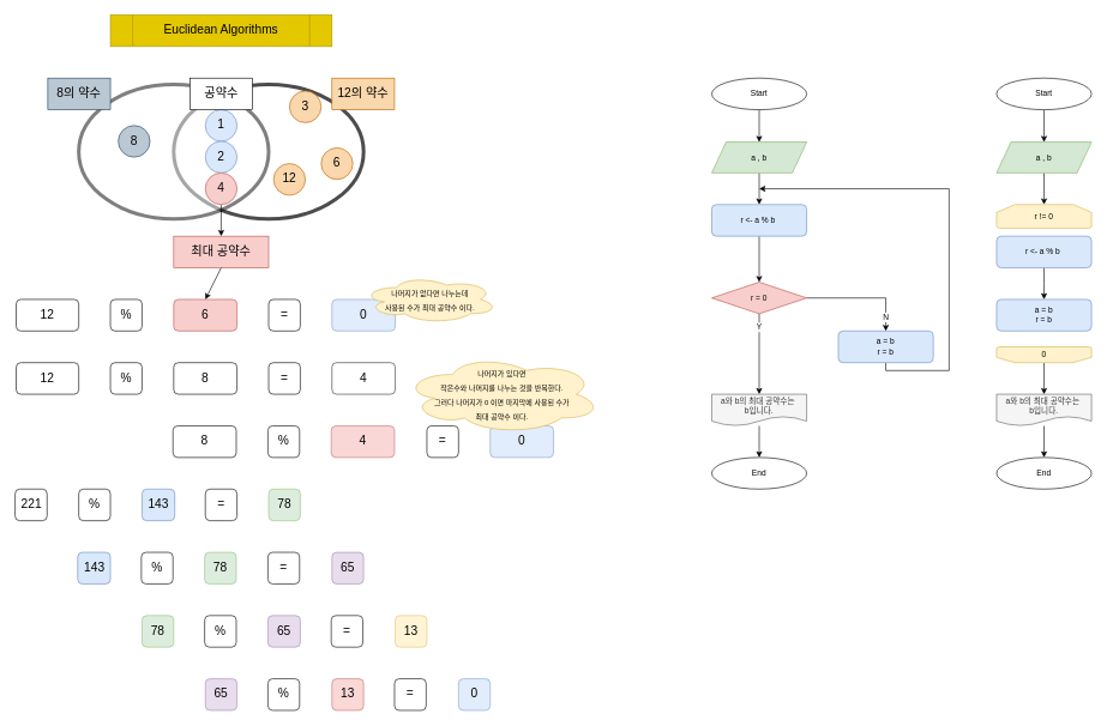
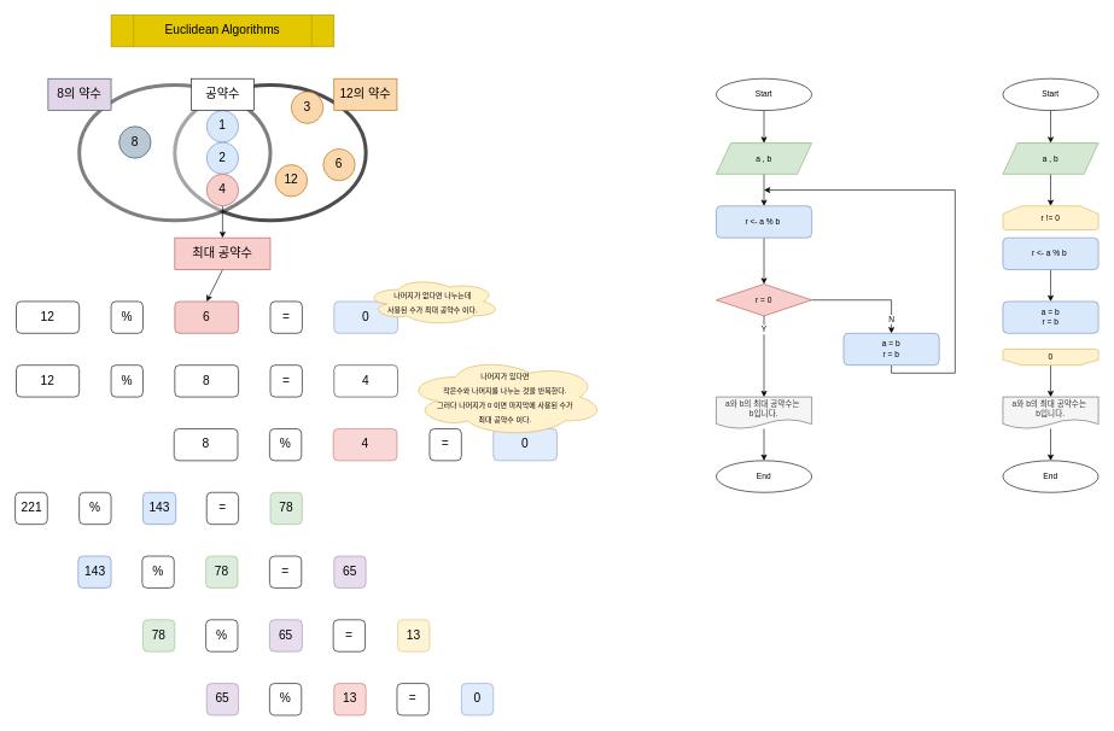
- <mxCell id="13" value="8의 약수" style="rounded=0;whiteSpace=wrap;html=1;fontSize=17;fillColor=#bac8d3;strokeColor=#23445d;" vertex="1" parent="1"><mxGeometry x="66" y="108" width="87" height="44" as="geometry" /></mxCell>
+ <mxCell id="13" value="8의 약수" style="rounded=0;whiteSpace=wrap;html=1;fontSize=17;fillColor=#e1d5e7;strokeColor=#23445d;" vertex="1" parent="1"><mxGeometry x="66" y="108" width="87" height="44" as="geometry" /></mxCell>
